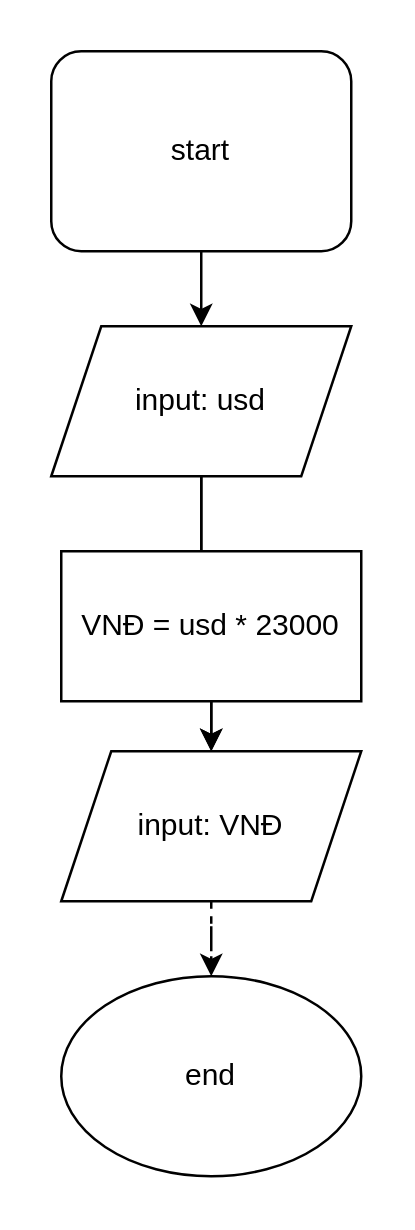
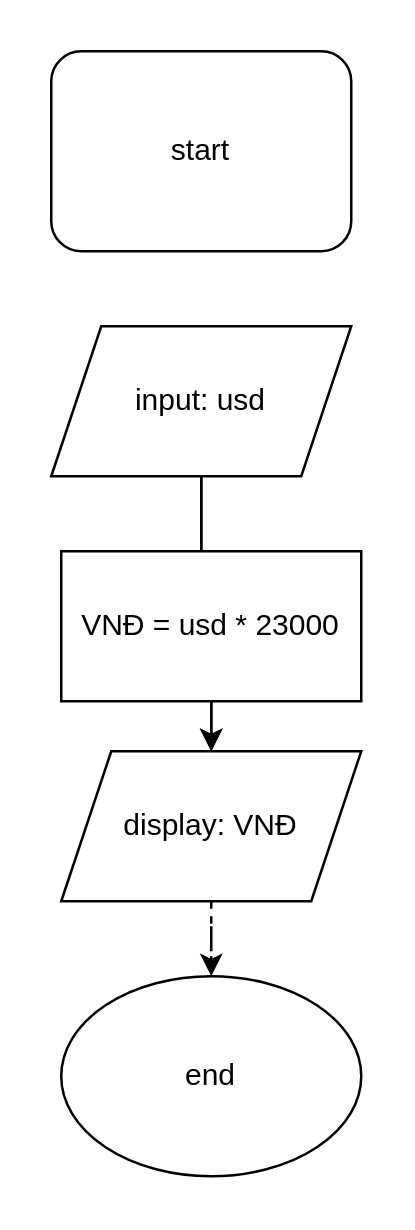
- <mxCell id="2" value="" style="edgeStyle=orthogonalEdgeStyle;rounded=0;orthogonalLoop=1;jettySize=auto;html=1;" edge="1" parent="1" source="3" target="7"><mxGeometry relative="1" as="geometry" /></mxCell>
- <mxCell id="10" value="input: VNĐ" style="shape=parallelogram;perimeter=parallelogramPerimeter;whiteSpace=wrap;html=1;fixedSize=1;" vertex="1" parent="1"><mxGeometry x="24" y="300" width="120" height="60" as="geometry" /></mxCell>
+ <mxCell id="10" value="display: VNĐ" style="shape=parallelogram;perimeter=parallelogramPerimeter;whiteSpace=wrap;html=1;fixedSize=1;" vertex="1" parent="1"><mxGeometry x="24" y="300" width="120" height="60" as="geometry" /></mxCell>
